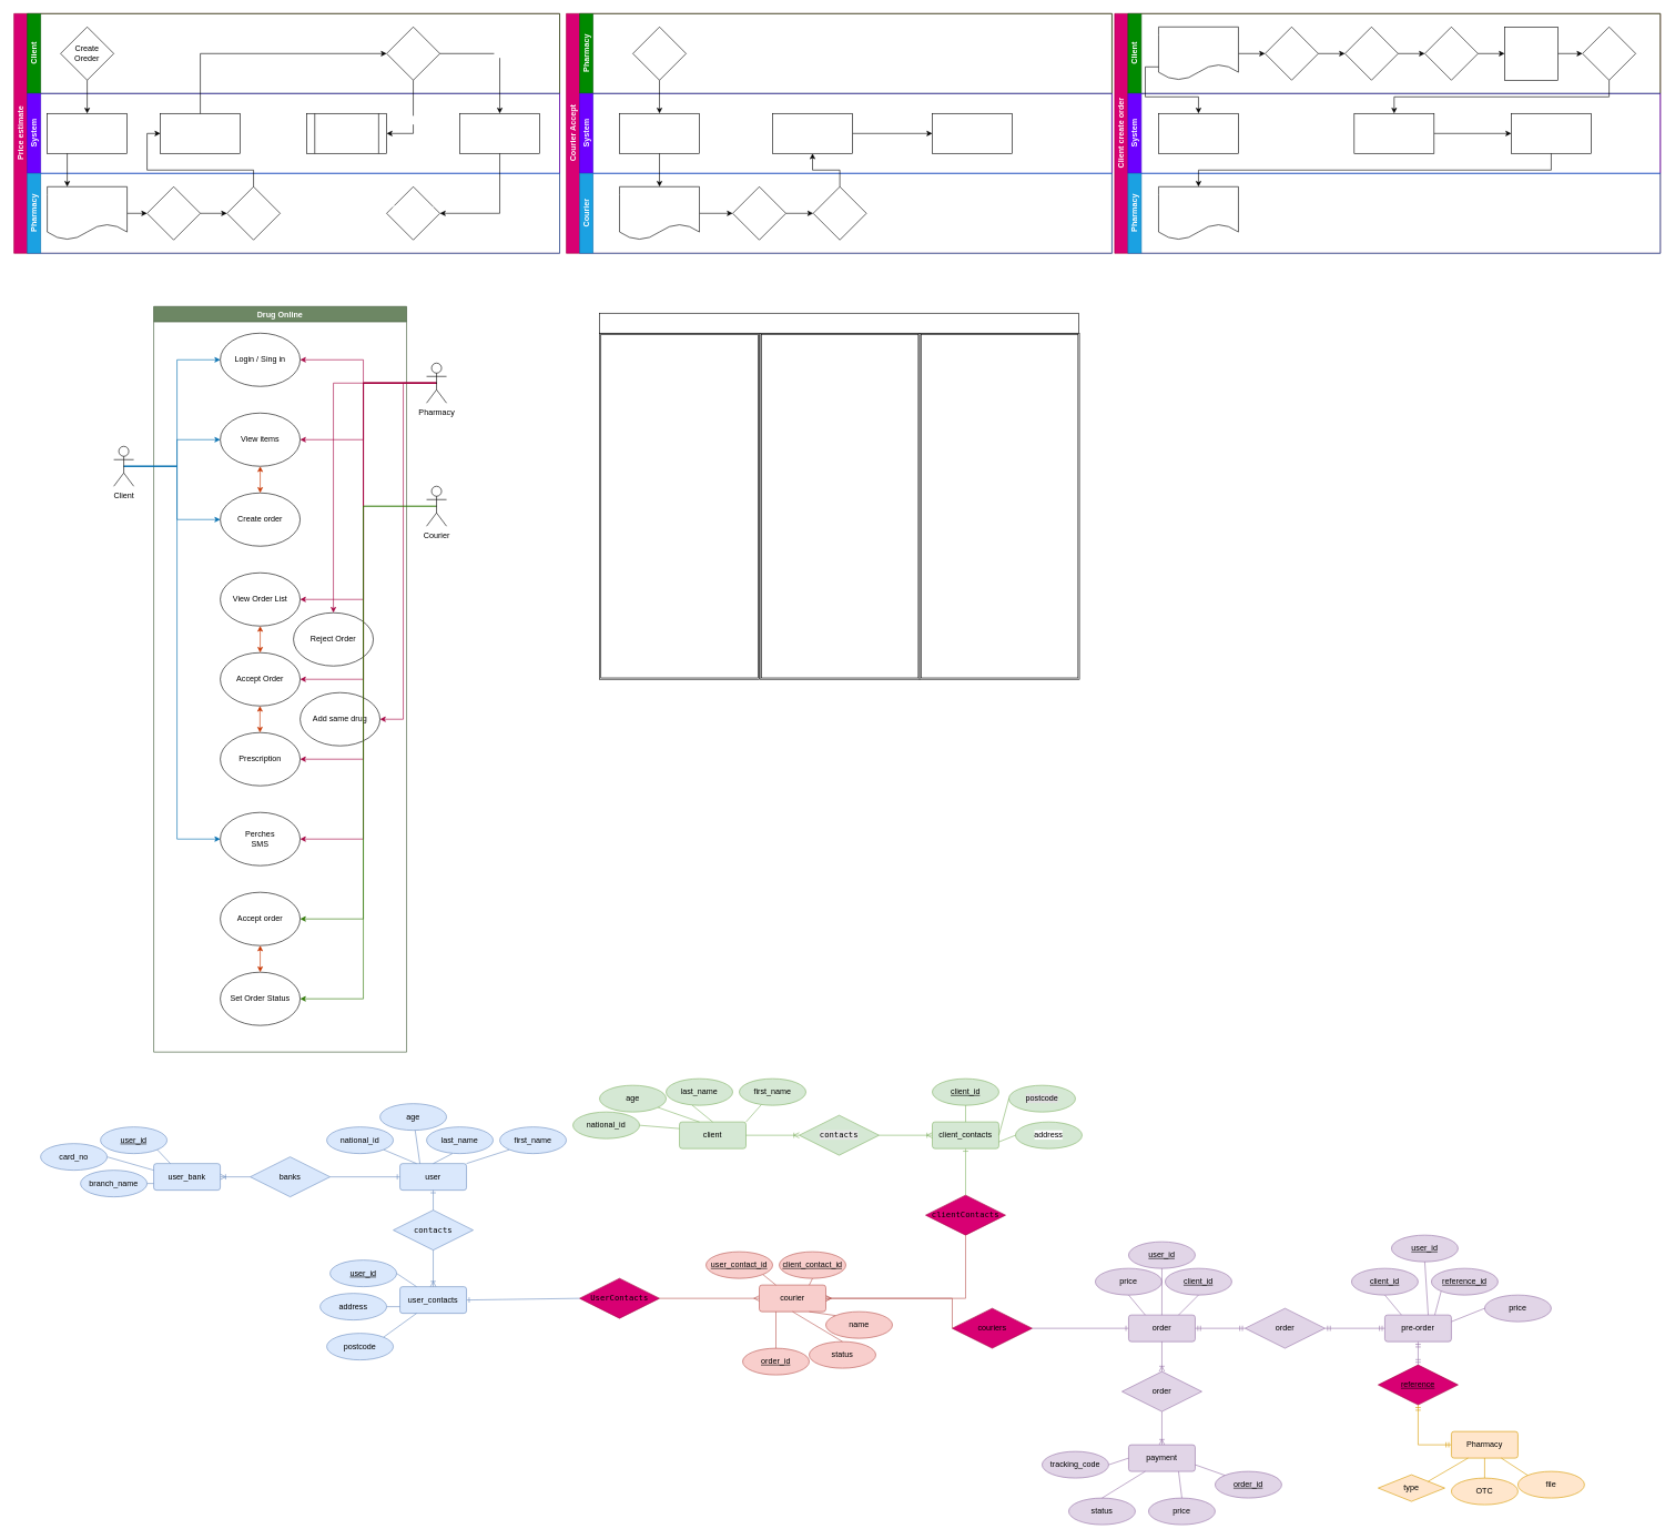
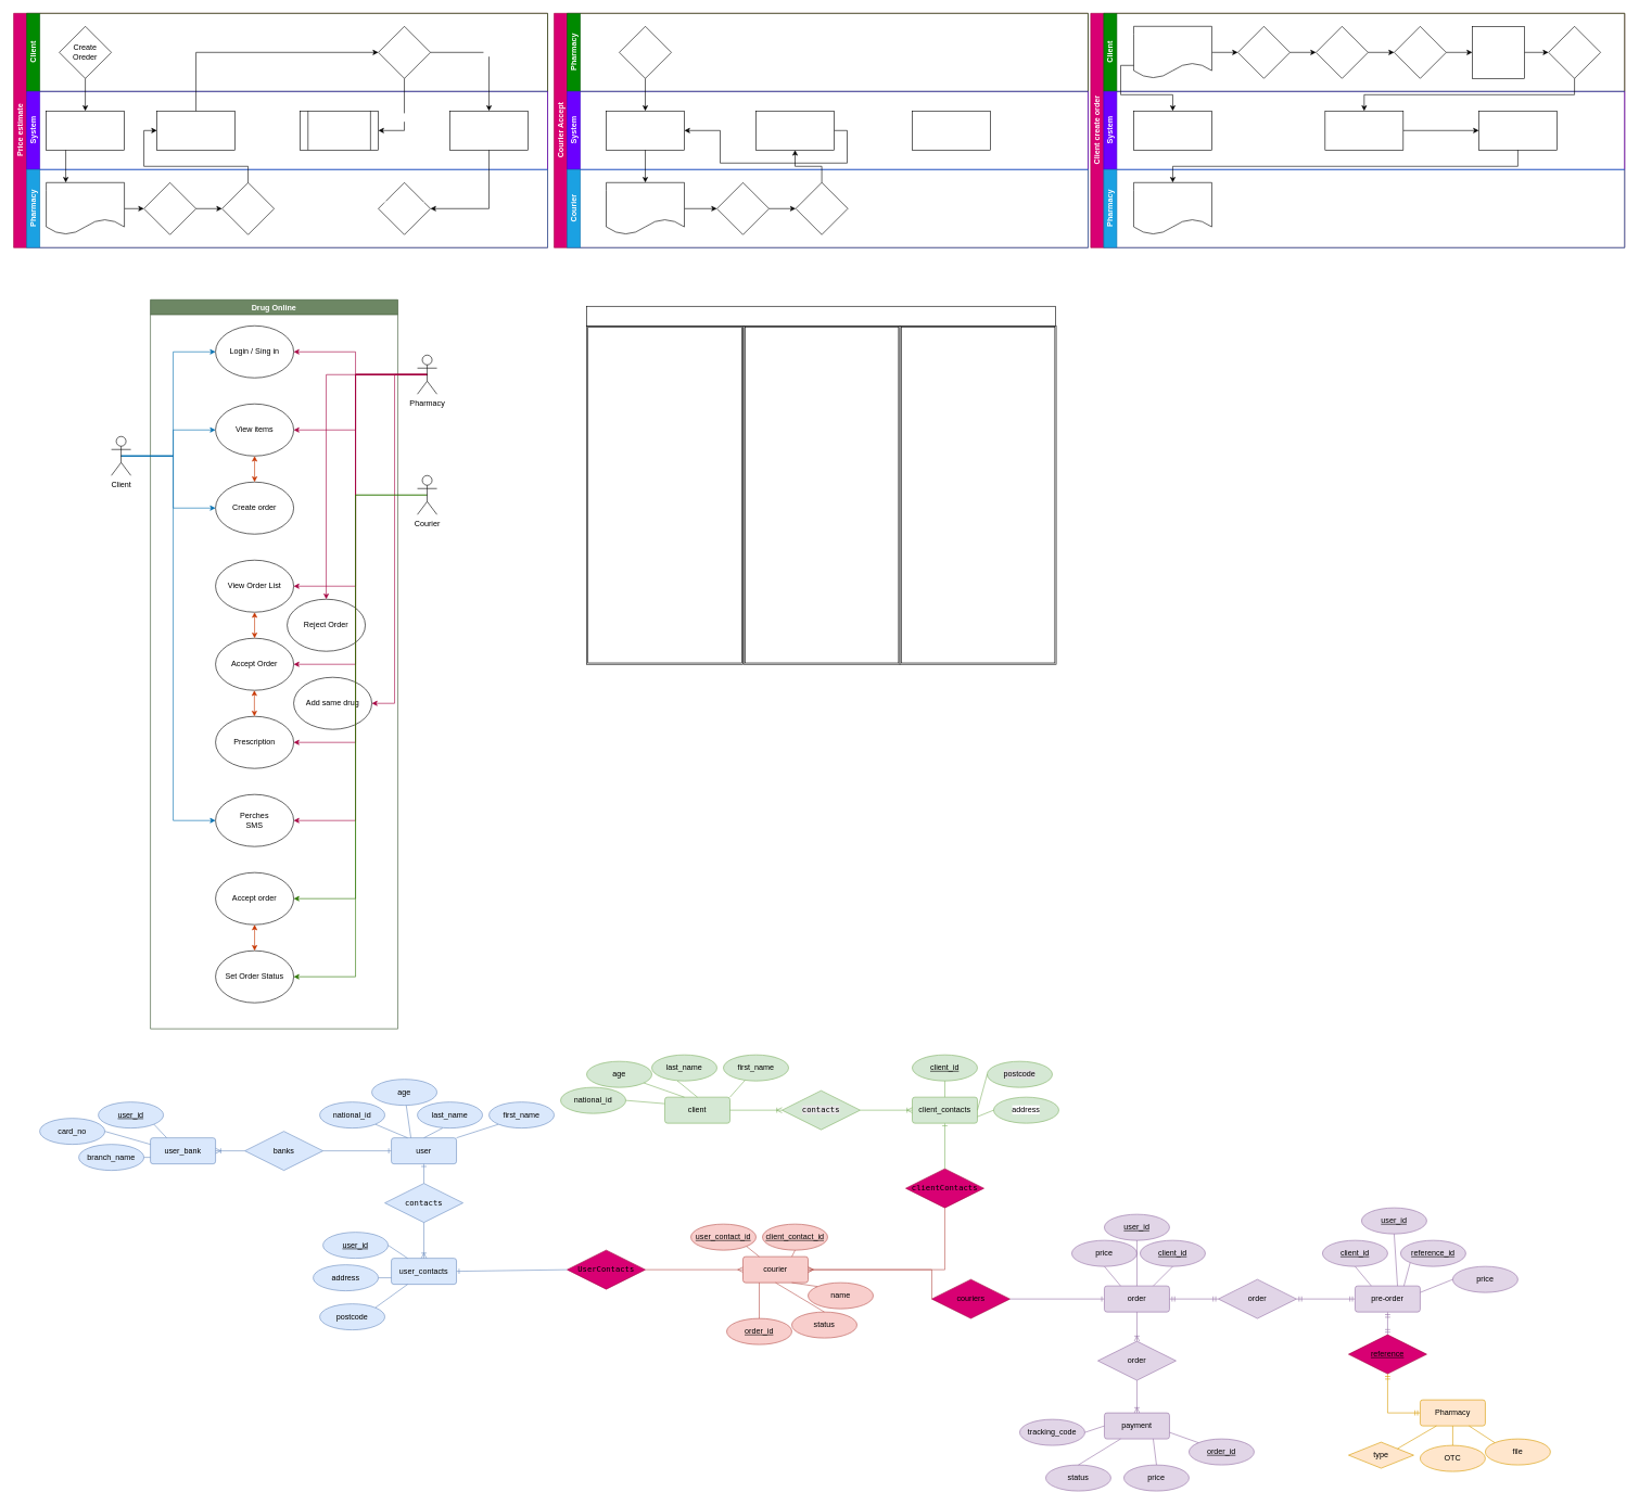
- <mxCell id="181" style="edgeStyle=orthogonalEdgeStyle;rounded=0;orthogonalLoop=1;jettySize=auto;html=1;exitX=1;exitY=0.5;exitDx=0;exitDy=0;entryX=0;entryY=0.5;entryDx=0;entryDy=0;fontColor=#FFFFFF;" edge="1" parent="178" source="182" target="180"><mxGeometry relative="1" as="geometry" /></mxCell>
+ <mxCell id="181" style="edgeStyle=orthogonalEdgeStyle;rounded=0;orthogonalLoop=1;jettySize=auto;html=1;exitX=1;exitY=0.5;exitDx=0;exitDy=0;fontColor=#FFFFFF;" edge="1" parent="178" source="182" target="179"><mxGeometry relative="1" as="geometry" /></mxCell>
